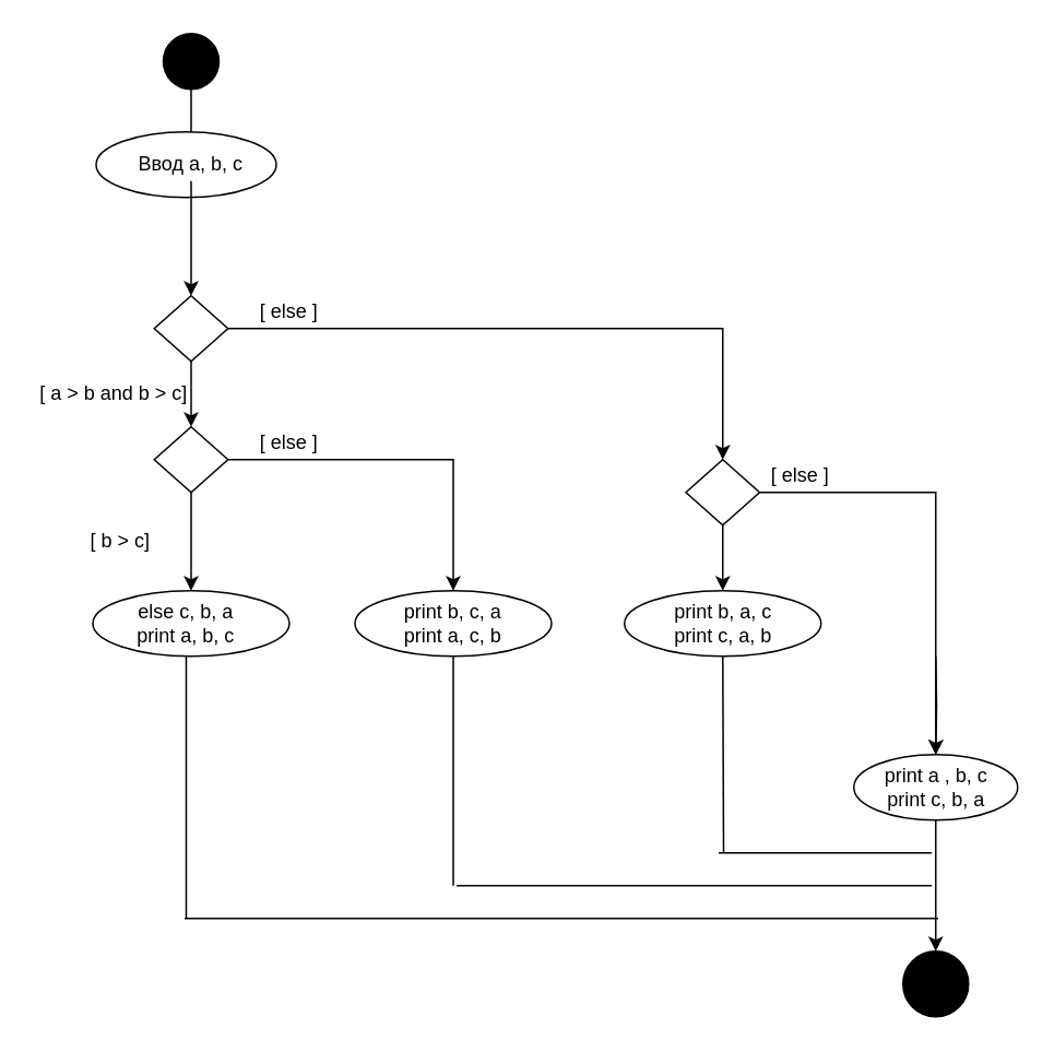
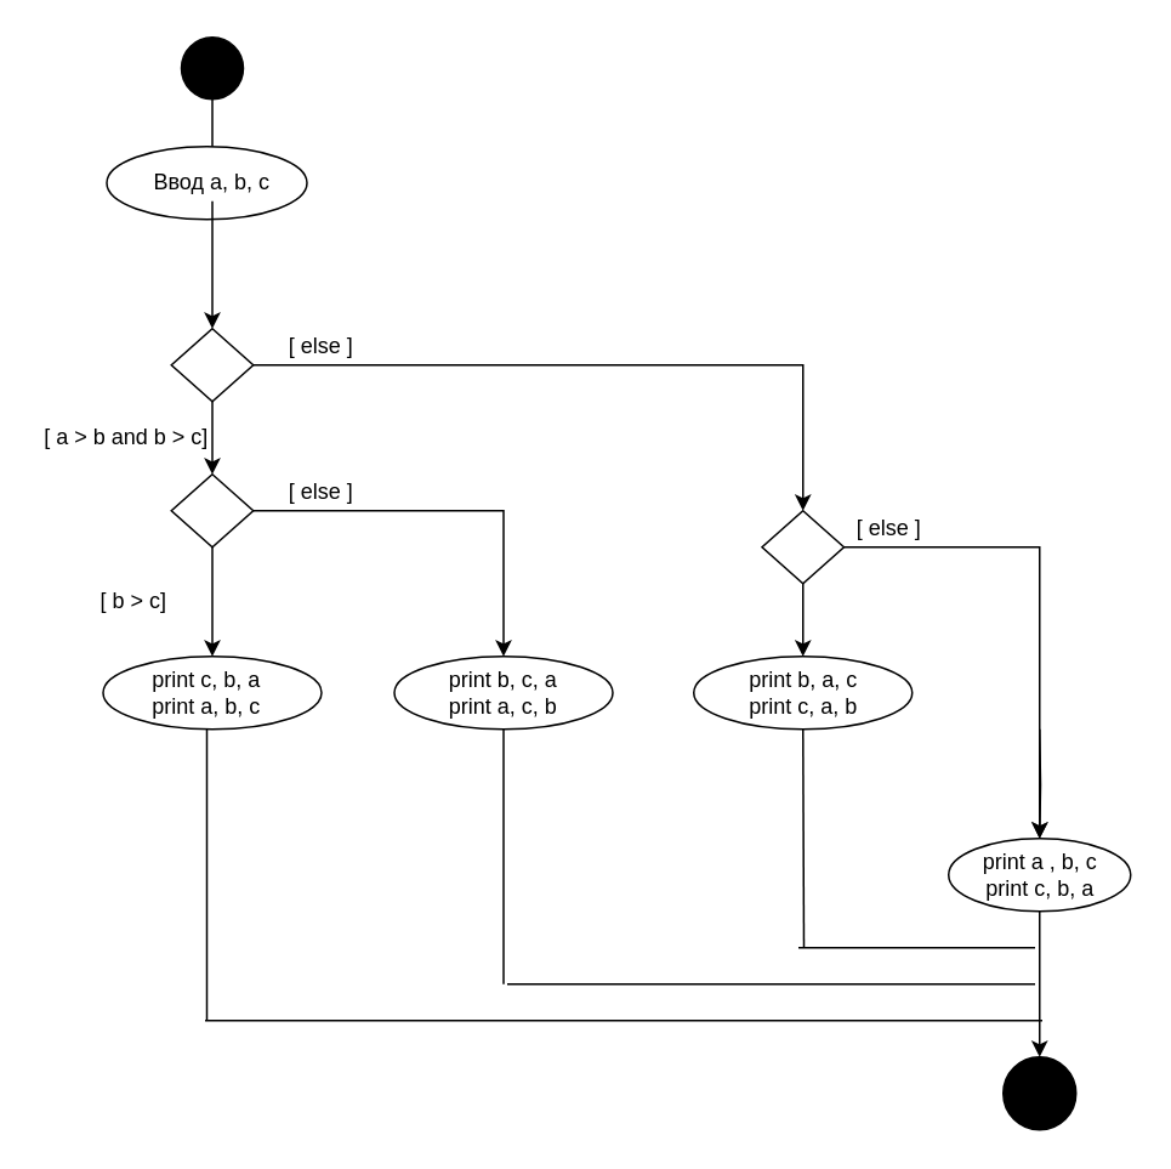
- <mxCell id="20" value="&lt;div&gt;else c, b, a&lt;/div&gt;&lt;div&gt;print a, b, c&lt;br&gt;&lt;/div&gt;" style="text;html=1;strokeColor=none;fillColor=none;align=center;verticalAlign=middle;whiteSpace=wrap;rounded=0;" vertex="1" parent="1"><mxGeometry x="68" y="360" width="90" height="40" as="geometry" /></mxCell>
+ <mxCell id="20" value="&lt;div&gt;print c, b, a&lt;/div&gt;&lt;div&gt;print a, b, c&lt;br&gt;&lt;/div&gt;" style="text;html=1;strokeColor=none;fillColor=none;align=center;verticalAlign=middle;whiteSpace=wrap;rounded=0;" vertex="1" parent="1"><mxGeometry x="68" y="360" width="90" height="40" as="geometry" /></mxCell>
